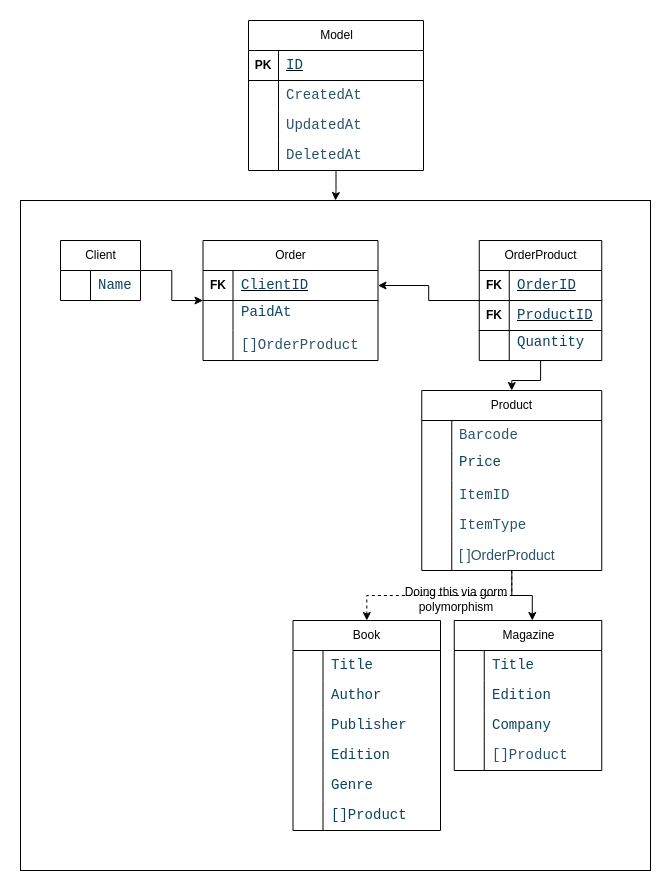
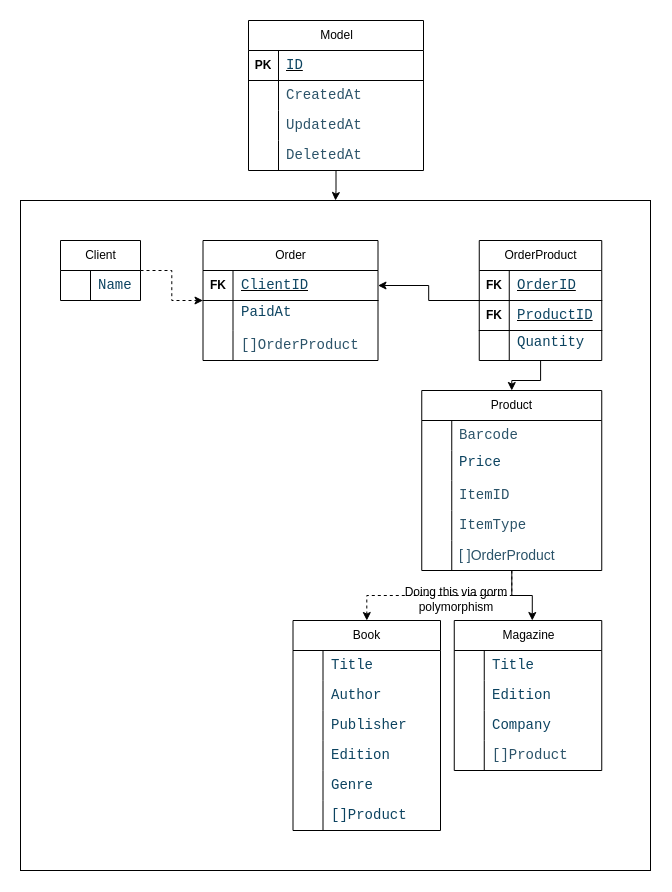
- <mxCell id="3" style="edgeStyle=orthogonalEdgeStyle;rounded=0;orthogonalLoop=1;jettySize=auto;html=1;" edge="1" parent="1" source="4" target="37"><mxGeometry relative="1" as="geometry" /></mxCell>
+ <mxCell id="3" style="edgeStyle=orthogonalEdgeStyle;rounded=0;orthogonalLoop=1;jettySize=auto;html=1;dashed=1;" edge="1" parent="1" source="4" target="37"><mxGeometry relative="1" as="geometry" /></mxCell>
